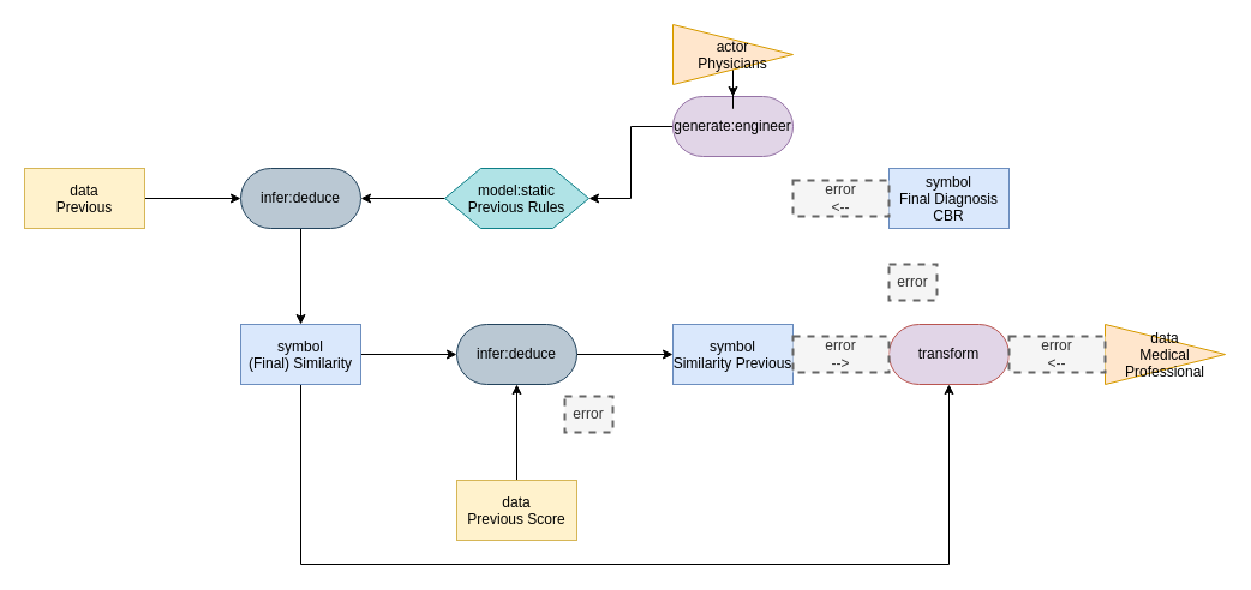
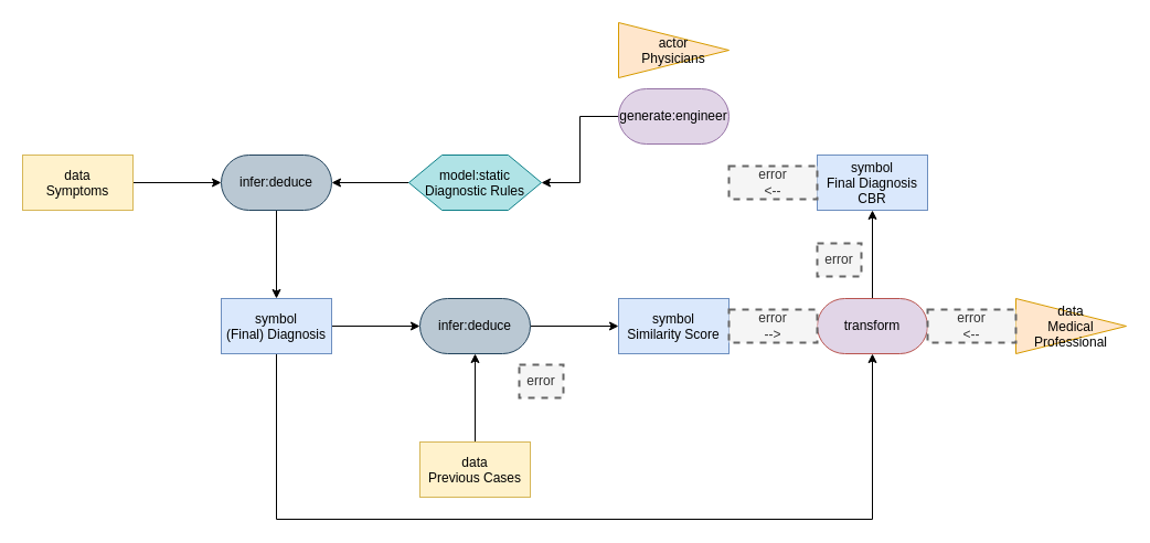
- <mxCell id="13" style="edgeStyle=orthogonalEdgeStyle;rounded=0;orthogonalLoop=1;jettySize=auto;html=1;entryX=0.5;entryY=0;entryDx=0;entryDy=0;" edge="1" parent="1" source="14" target="12"><mxGeometry relative="1" as="geometry" /></mxCell>
- <mxCell id="3" value="data&#10;Previous" style="rectangle;fillColor=#fff2cc;strokeColor=#d6b656;" name="data" vertex="1" parent="1" tooltip="⚠️ Node not part of any valid pattern."><mxGeometry x="20" y="140" width="100" height="50" as="geometry" /></mxCell>
+ <mxCell id="3" value="data&#10;Symptoms" style="rectangle;fillColor=#fff2cc;strokeColor=#d6b656;" name="data" vertex="1" parent="1" tooltip="⚠️ Node not part of any valid pattern."><mxGeometry x="20" y="140" width="100" height="50" as="geometry" /></mxCell>
- <mxCell id="7" value="model:static&#10;Previous Rules" style="shape=hexagon;perimeter=hexagonPerimeter2;fillColor=#b0e3e6;strokeColor=#0e8088;" name="model" vertex="1" parent="1"><mxGeometry x="370" y="140" width="120" height="50" as="geometry" /></mxCell>
+ <mxCell id="7" value="model:static&#10;Diagnostic Rules" style="shape=hexagon;perimeter=hexagonPerimeter2;fillColor=#b0e3e6;strokeColor=#0e8088;" name="model" vertex="1" parent="1"><mxGeometry x="370" y="140" width="120" height="50" as="geometry" /></mxCell>
+ <mxCell id="20" style="edgeStyle=orthogonalEdgeStyle;rounded=0;orthogonalLoop=1;jettySize=auto;html=1;exitX=0.5;exitY=0;exitDx=0;exitDy=0;entryX=0.5;entryY=1;entryDx=0;entryDy=0;" edge="1" parent="1" source="21" target="22"><mxGeometry relative="1" as="geometry" /></mxCell>
- <mxCell id="10" value="symbol&#10;(Final) Similarity" style="rectangle;fillColor=#dae8fc;strokeColor=#6c8ebf;" name="symbol" vertex="1" parent="1"><mxGeometry x="200" y="270" width="100" height="50" as="geometry" /></mxCell>
+ <mxCell id="10" value="symbol&#10;(Final) Diagnosis" style="rectangle;fillColor=#dae8fc;strokeColor=#6c8ebf;" name="symbol" vertex="1" parent="1"><mxGeometry x="200" y="270" width="100" height="50" as="geometry" /></mxCell>
- <mxCell id="17" value="symbol&#10;Similarity Previous" style="rectangle;fillColor=#dae8fc;strokeColor=#6c8ebf;" name="symbol" vertex="1" parent="1"><mxGeometry x="560" y="270" width="100" height="50" as="geometry" /></mxCell>
+ <mxCell id="17" value="symbol&#10;Similarity Score" style="rectangle;fillColor=#dae8fc;strokeColor=#6c8ebf;" name="symbol" vertex="1" parent="1"><mxGeometry x="560" y="270" width="100" height="50" as="geometry" /></mxCell>
- <mxCell id="19" value="data&#10;Previous Score" style="rectangle;fillColor=#fff2cc;strokeColor=#d6b656;" name="data" vertex="1" parent="1"><mxGeometry x="380" y="400" width="100" height="50" as="geometry" /></mxCell>
+ <mxCell id="19" value="data&#10;Previous Cases" style="rectangle;fillColor=#fff2cc;strokeColor=#d6b656;" name="data" vertex="1" parent="1"><mxGeometry x="380" y="400" width="100" height="50" as="geometry" /></mxCell>
